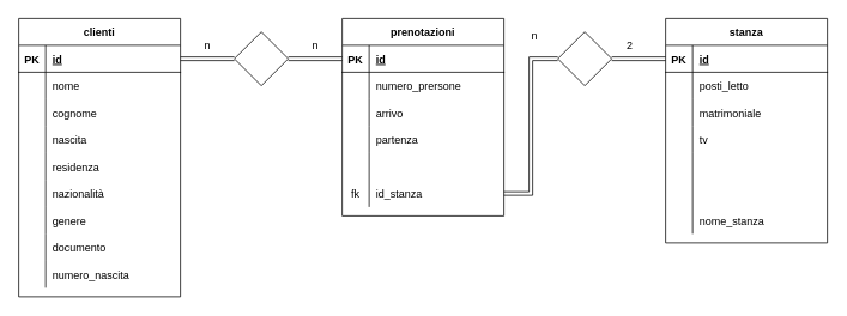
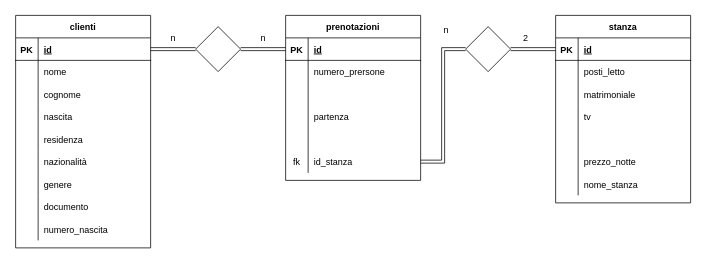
- <mxCell id="39" value="arrivo" style="shape=partialRectangle;connectable=0;fillColor=none;top=0;left=0;bottom=0;right=0;align=left;spacingLeft=6;overflow=hidden;" parent="37" vertex="1"><mxGeometry x="30" width="150" height="30" as="geometry" /></mxCell>
+ <mxCell id="65" value="prezzo_notte" style="shape=partialRectangle;connectable=0;fillColor=none;top=0;left=0;bottom=0;right=0;align=left;spacingLeft=6;overflow=hidden;" parent="63" vertex="1"><mxGeometry x="30" width="150" height="30" as="geometry" /></mxCell>
